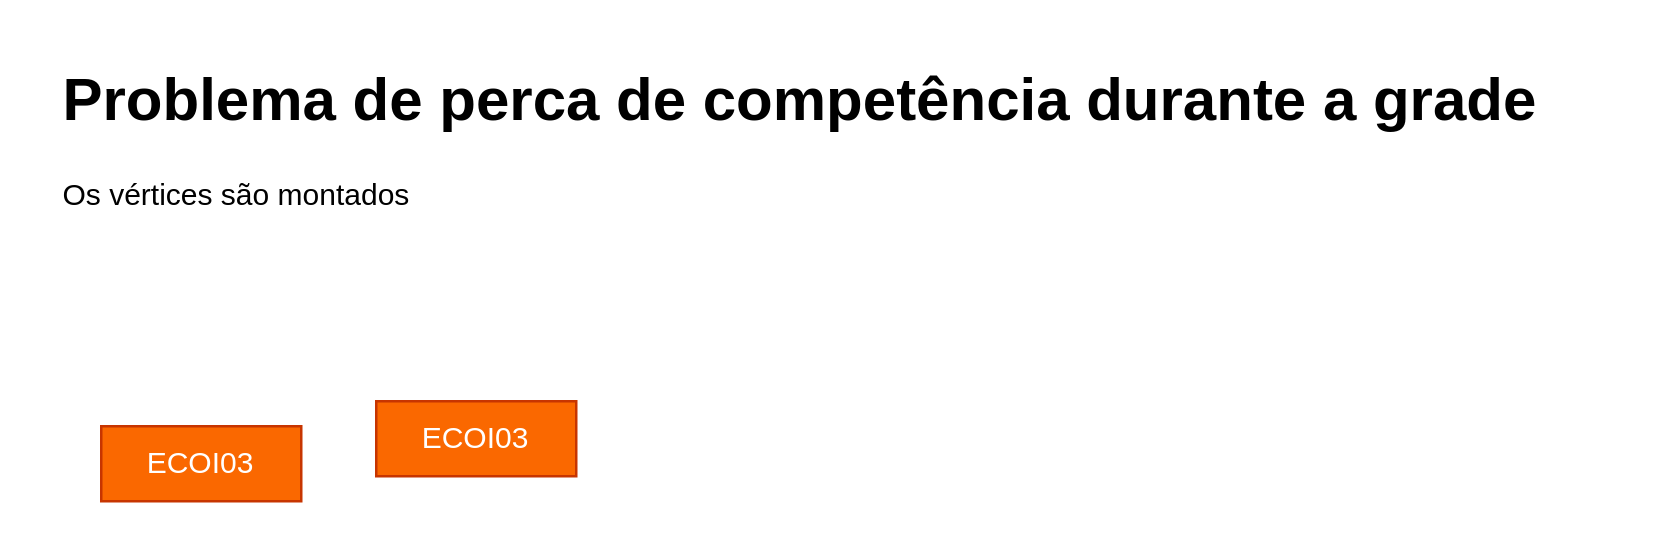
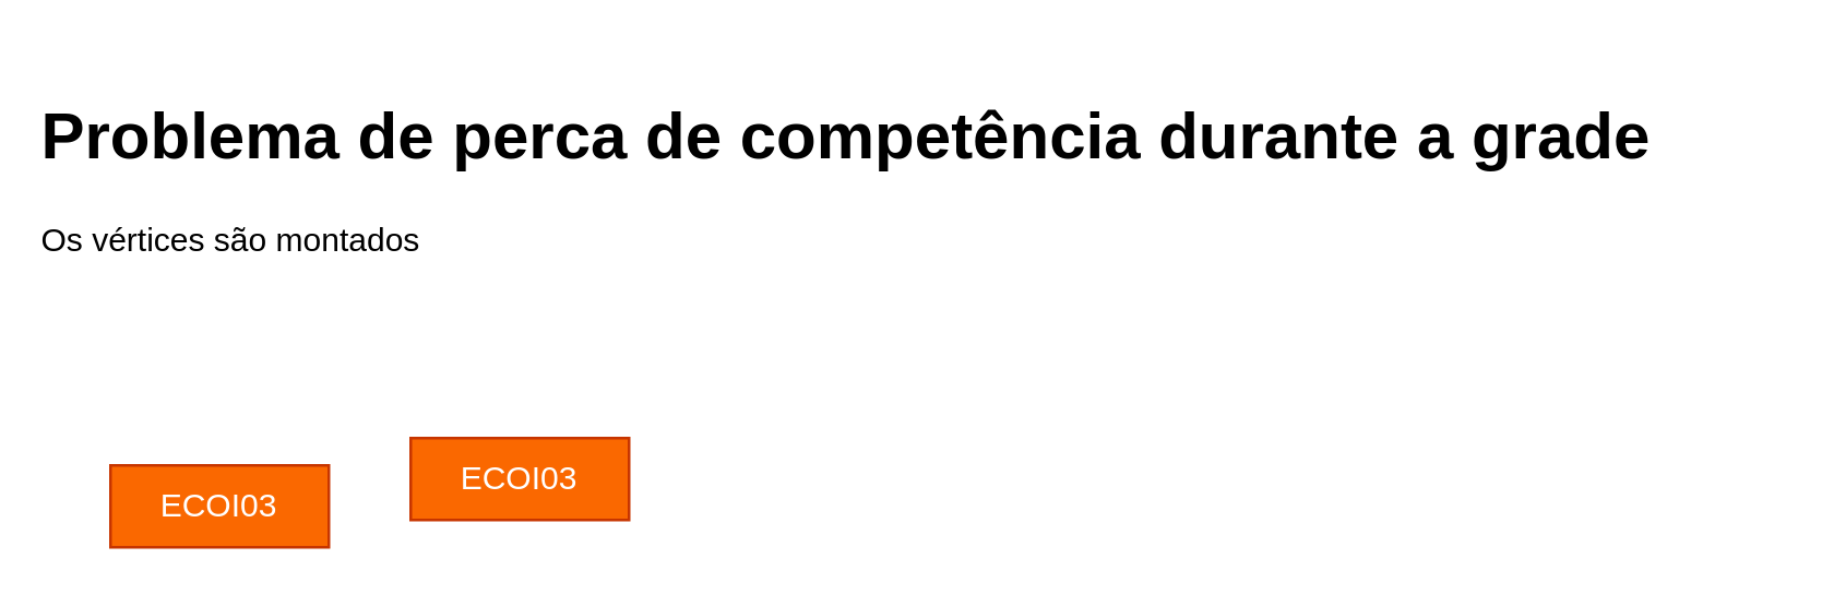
- <mxCell id="4" value="&lt;h1&gt;Problema de perca de competência durante a grade&lt;/h1&gt;&lt;p&gt;Os vértices são montados&amp;nbsp;&lt;/p&gt;" style="text;html=1;strokeColor=none;fillColor=none;spacing=5;spacingTop=-20;whiteSpace=wrap;overflow=hidden;rounded=0;" vertex="1" parent="1"><mxGeometry x="20" y="20" width="630" height="120" as="geometry" /></mxCell>
+ <mxCell id="4" value="&lt;h1&gt;Problema de perca de competência durante a grade&lt;/h1&gt;&lt;p&gt;Os vértices são montados&amp;nbsp;&lt;/p&gt;" style="text;html=1;strokeColor=none;fillColor=none;spacing=5;spacingTop=-20;whiteSpace=wrap;overflow=hidden;rounded=0;" vertex="1" parent="1"><mxGeometry x="10" y="30" width="630" height="120" as="geometry" /></mxCell>
